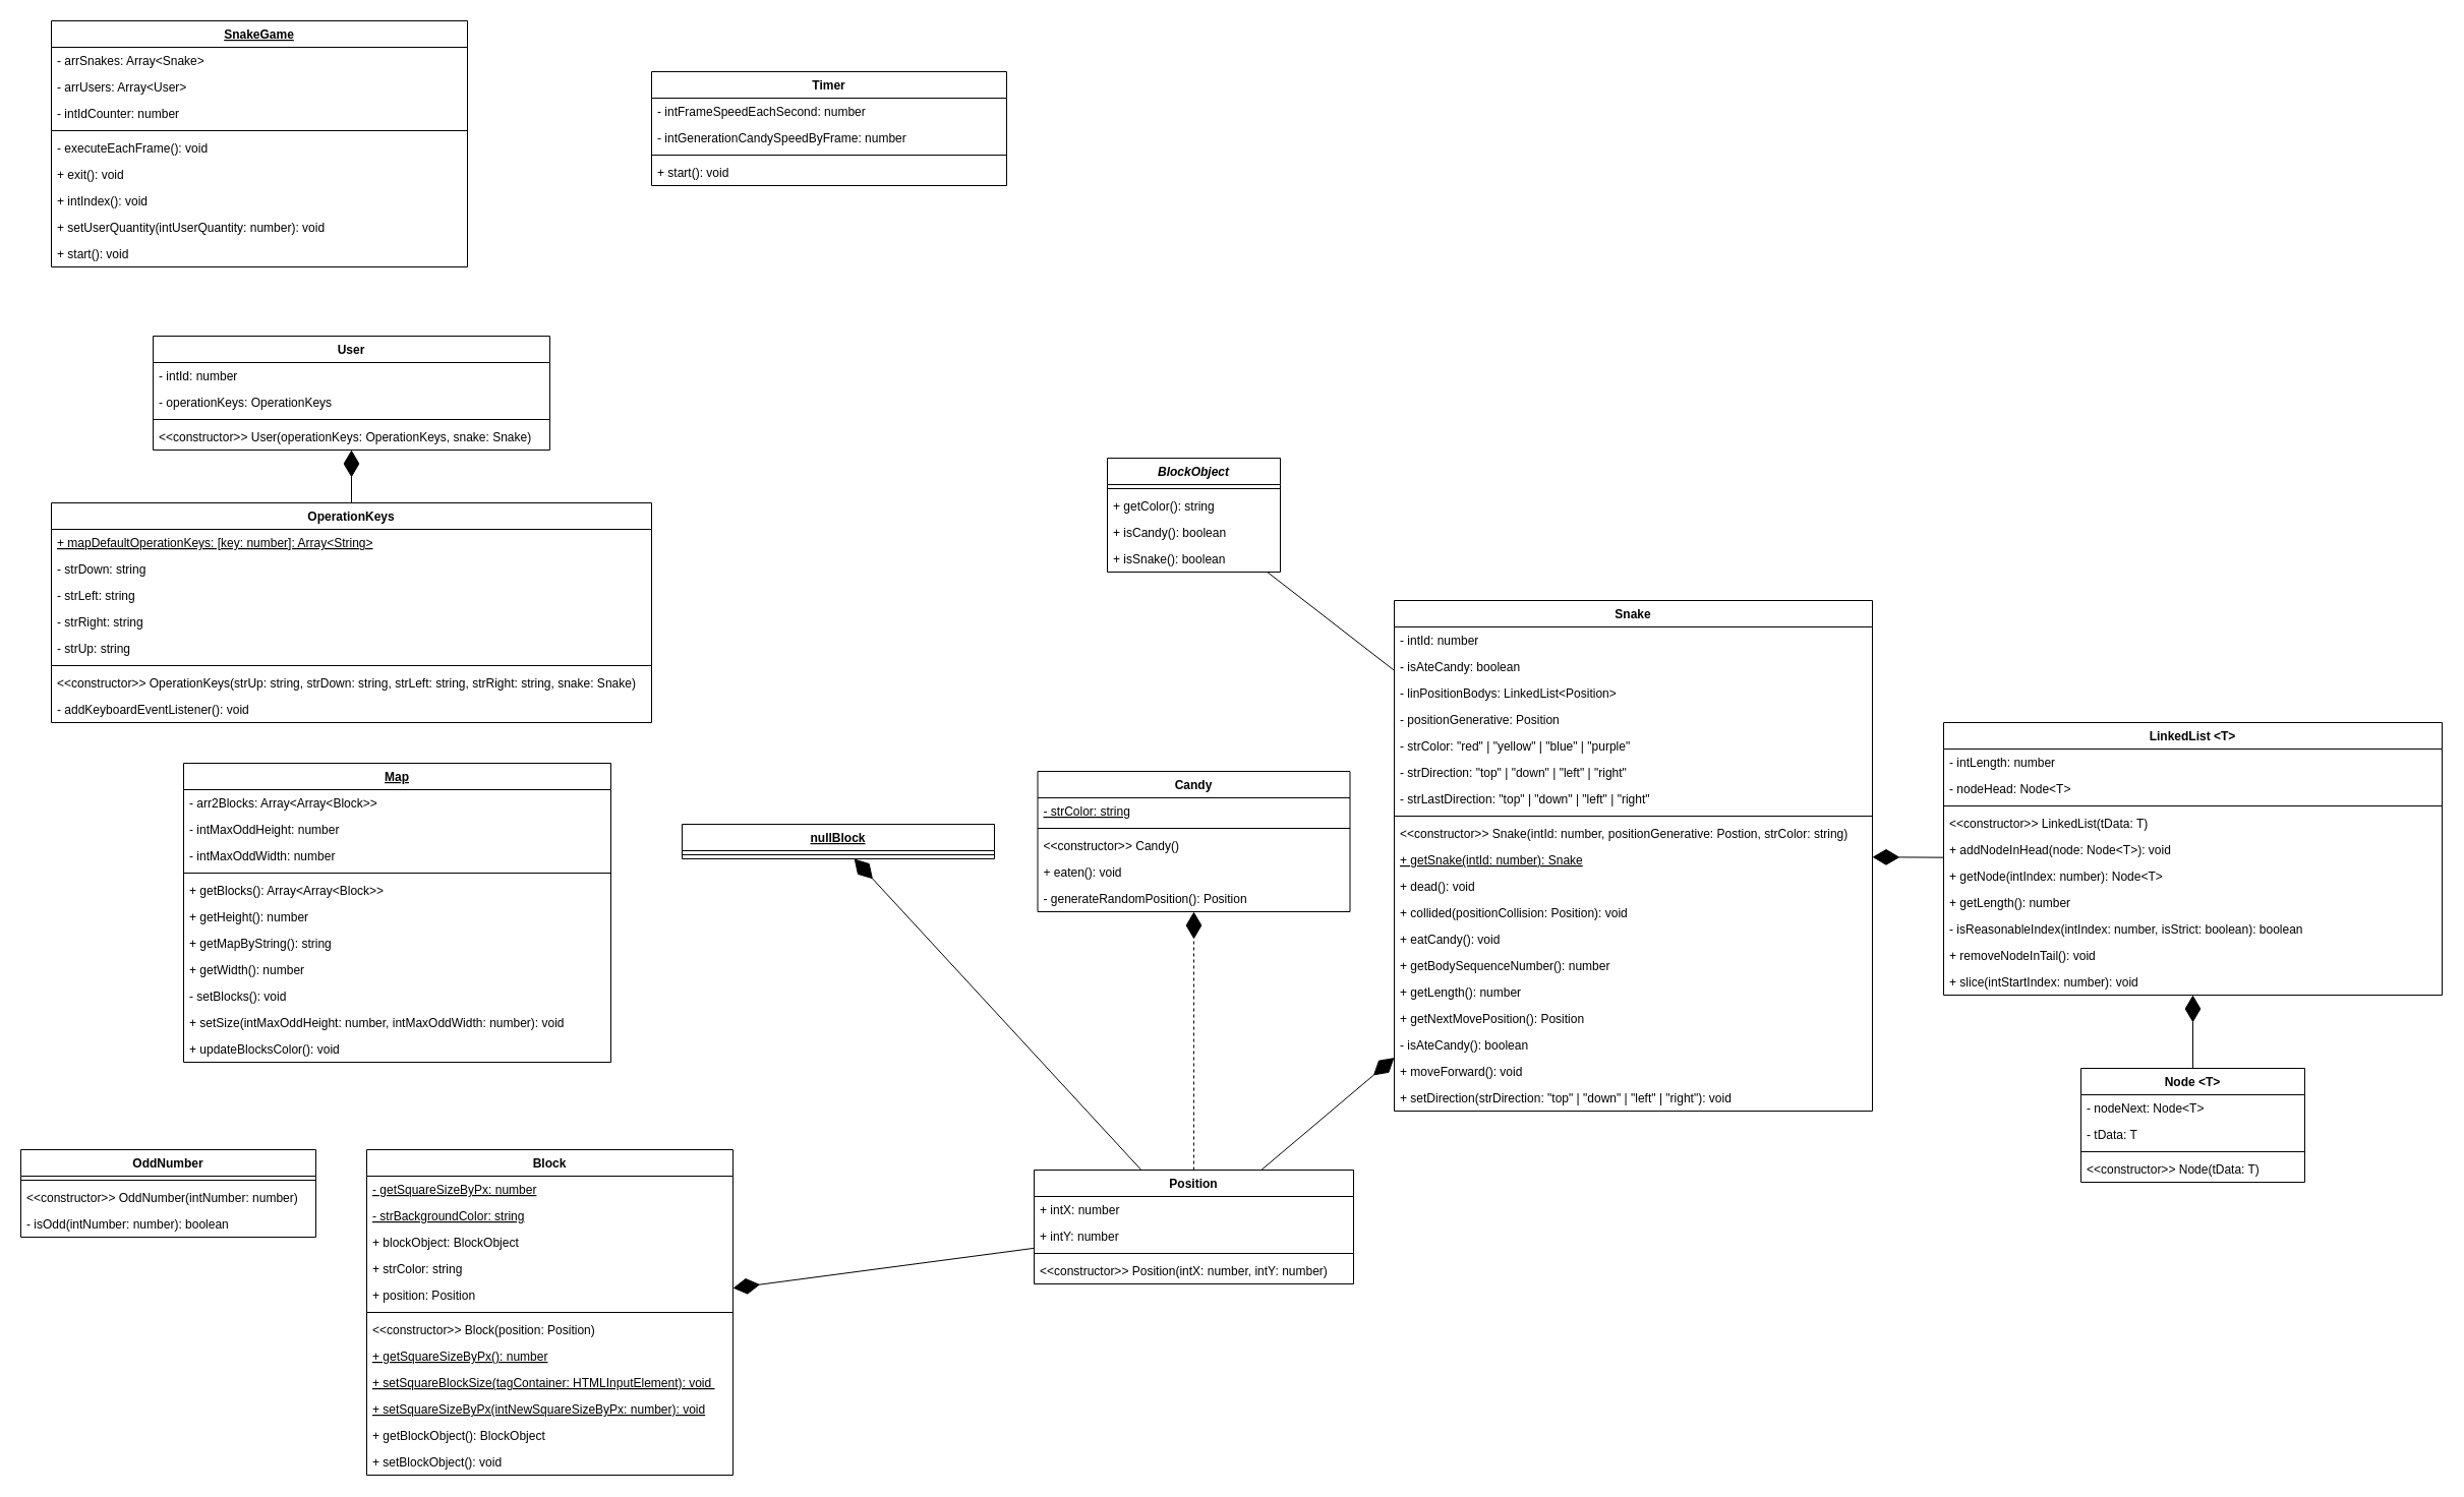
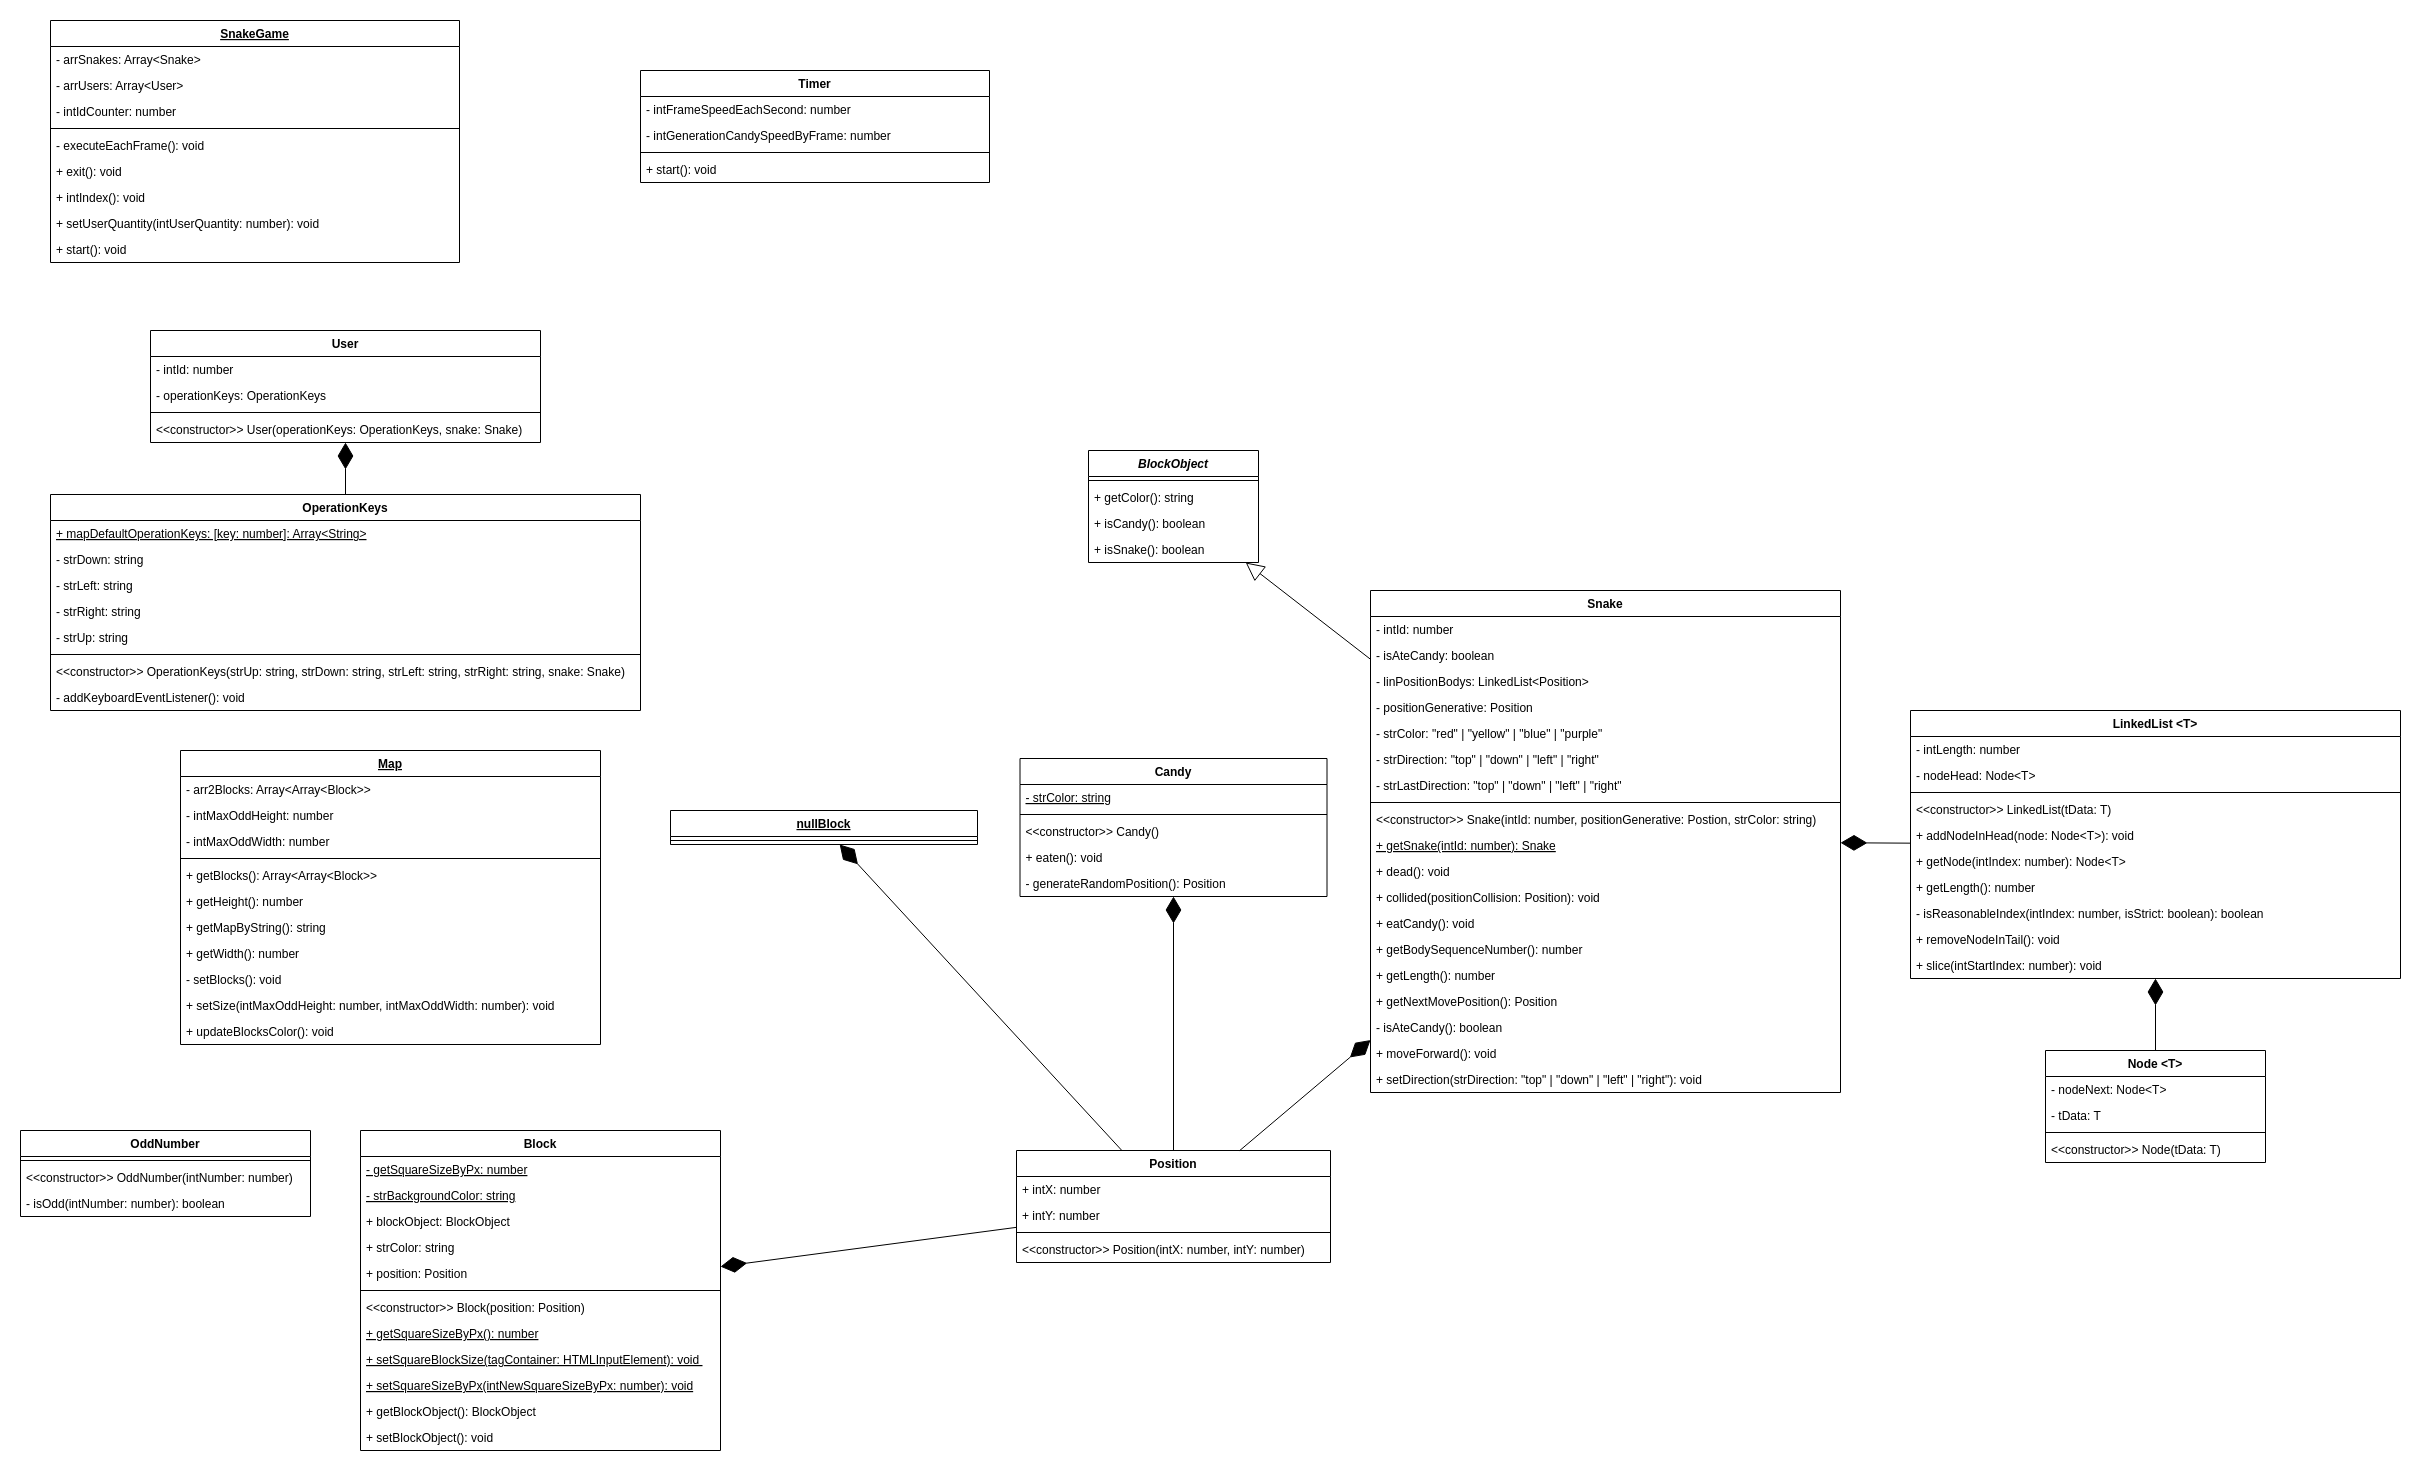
- <mxCell id="80" value="" style="endArrow=none;endSize=16;endFill=0;html=1;rounded=0;" parent="1" source="2" target="75" edge="1"><mxGeometry width="160" relative="1" as="geometry"><mxPoint x="1230" y="370" as="sourcePoint" /><mxPoint x="1390" y="370" as="targetPoint" /></mxGeometry></mxCell>
+ <mxCell id="80" value="" style="endArrow=block;endSize=16;endFill=0;html=1;rounded=0;" parent="1" source="2" target="75" edge="1"><mxGeometry width="160" relative="1" as="geometry"><mxPoint x="1230" y="370" as="sourcePoint" /><mxPoint x="1390" y="370" as="targetPoint" /></mxGeometry></mxCell>
- <mxCell id="74" value="" style="endArrow=diamondThin;endFill=1;endSize=24;html=1;rounded=0;dashed=1;" parent="1" source="34" target="52" edge="1"><mxGeometry width="160" relative="1" as="geometry"><mxPoint x="1156" y="1014" as="sourcePoint" /><mxPoint x="1051.413" y="878" as="targetPoint" /></mxGeometry></mxCell>
+ <mxCell id="74" value="" style="endArrow=diamondThin;endFill=1;endSize=24;html=1;rounded=0;" parent="1" source="34" target="52" edge="1"><mxGeometry width="160" relative="1" as="geometry"><mxPoint x="1156" y="1014" as="sourcePoint" /><mxPoint x="1051.413" y="878" as="targetPoint" /></mxGeometry></mxCell>
